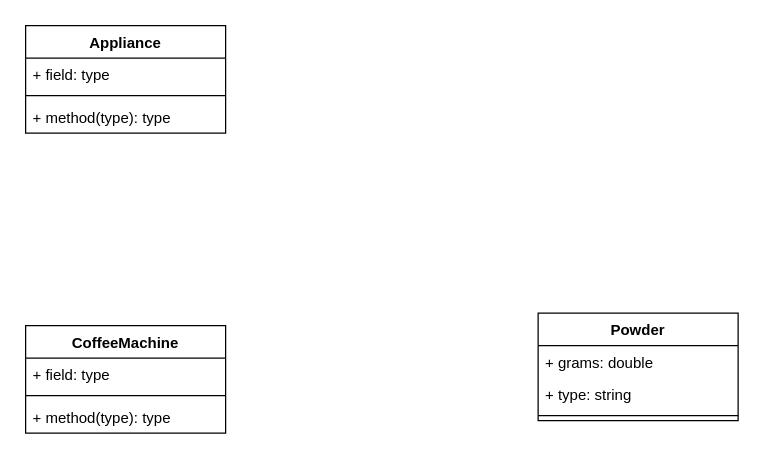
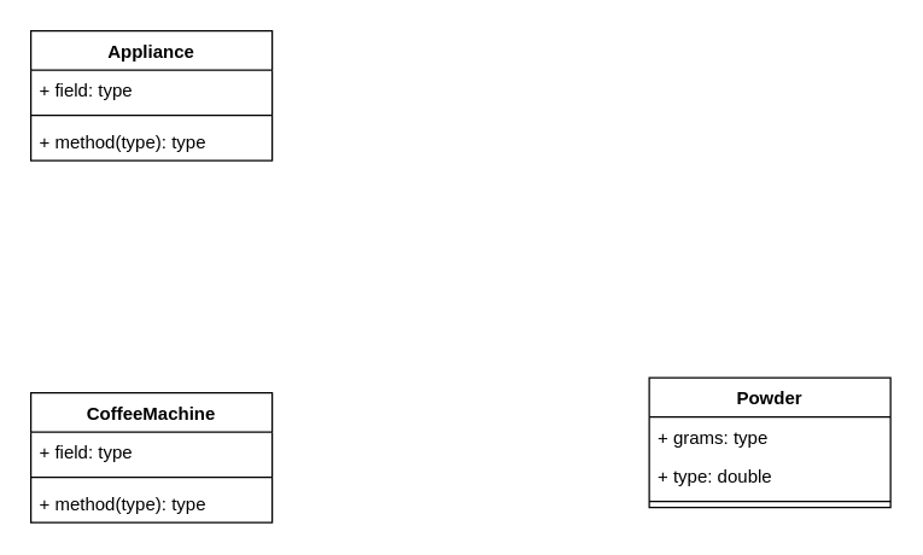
- <mxCell id="11" value="+ grams: double" style="text;strokeColor=none;fillColor=none;align=left;verticalAlign=top;spacingLeft=4;spacingRight=4;overflow=hidden;rotatable=0;points=[[0,0.5],[1,0.5]];portConstraint=eastwest;" vertex="1" parent="10"><mxGeometry y="26" width="160" height="26" as="geometry" /></mxCell>
+ <mxCell id="11" value="+ grams: type" style="text;strokeColor=none;fillColor=none;align=left;verticalAlign=top;spacingLeft=4;spacingRight=4;overflow=hidden;rotatable=0;points=[[0,0.5],[1,0.5]];portConstraint=eastwest;" vertex="1" parent="10"><mxGeometry y="26" width="160" height="26" as="geometry" /></mxCell>
- <mxCell id="12" value="+ type: string" style="text;strokeColor=none;fillColor=none;align=left;verticalAlign=top;spacingLeft=4;spacingRight=4;overflow=hidden;rotatable=0;points=[[0,0.5],[1,0.5]];portConstraint=eastwest;" vertex="1" parent="10"><mxGeometry y="52" width="160" height="26" as="geometry" /></mxCell>
+ <mxCell id="12" value="+ type: double" style="text;strokeColor=none;fillColor=none;align=left;verticalAlign=top;spacingLeft=4;spacingRight=4;overflow=hidden;rotatable=0;points=[[0,0.5],[1,0.5]];portConstraint=eastwest;" vertex="1" parent="10"><mxGeometry y="52" width="160" height="26" as="geometry" /></mxCell>
